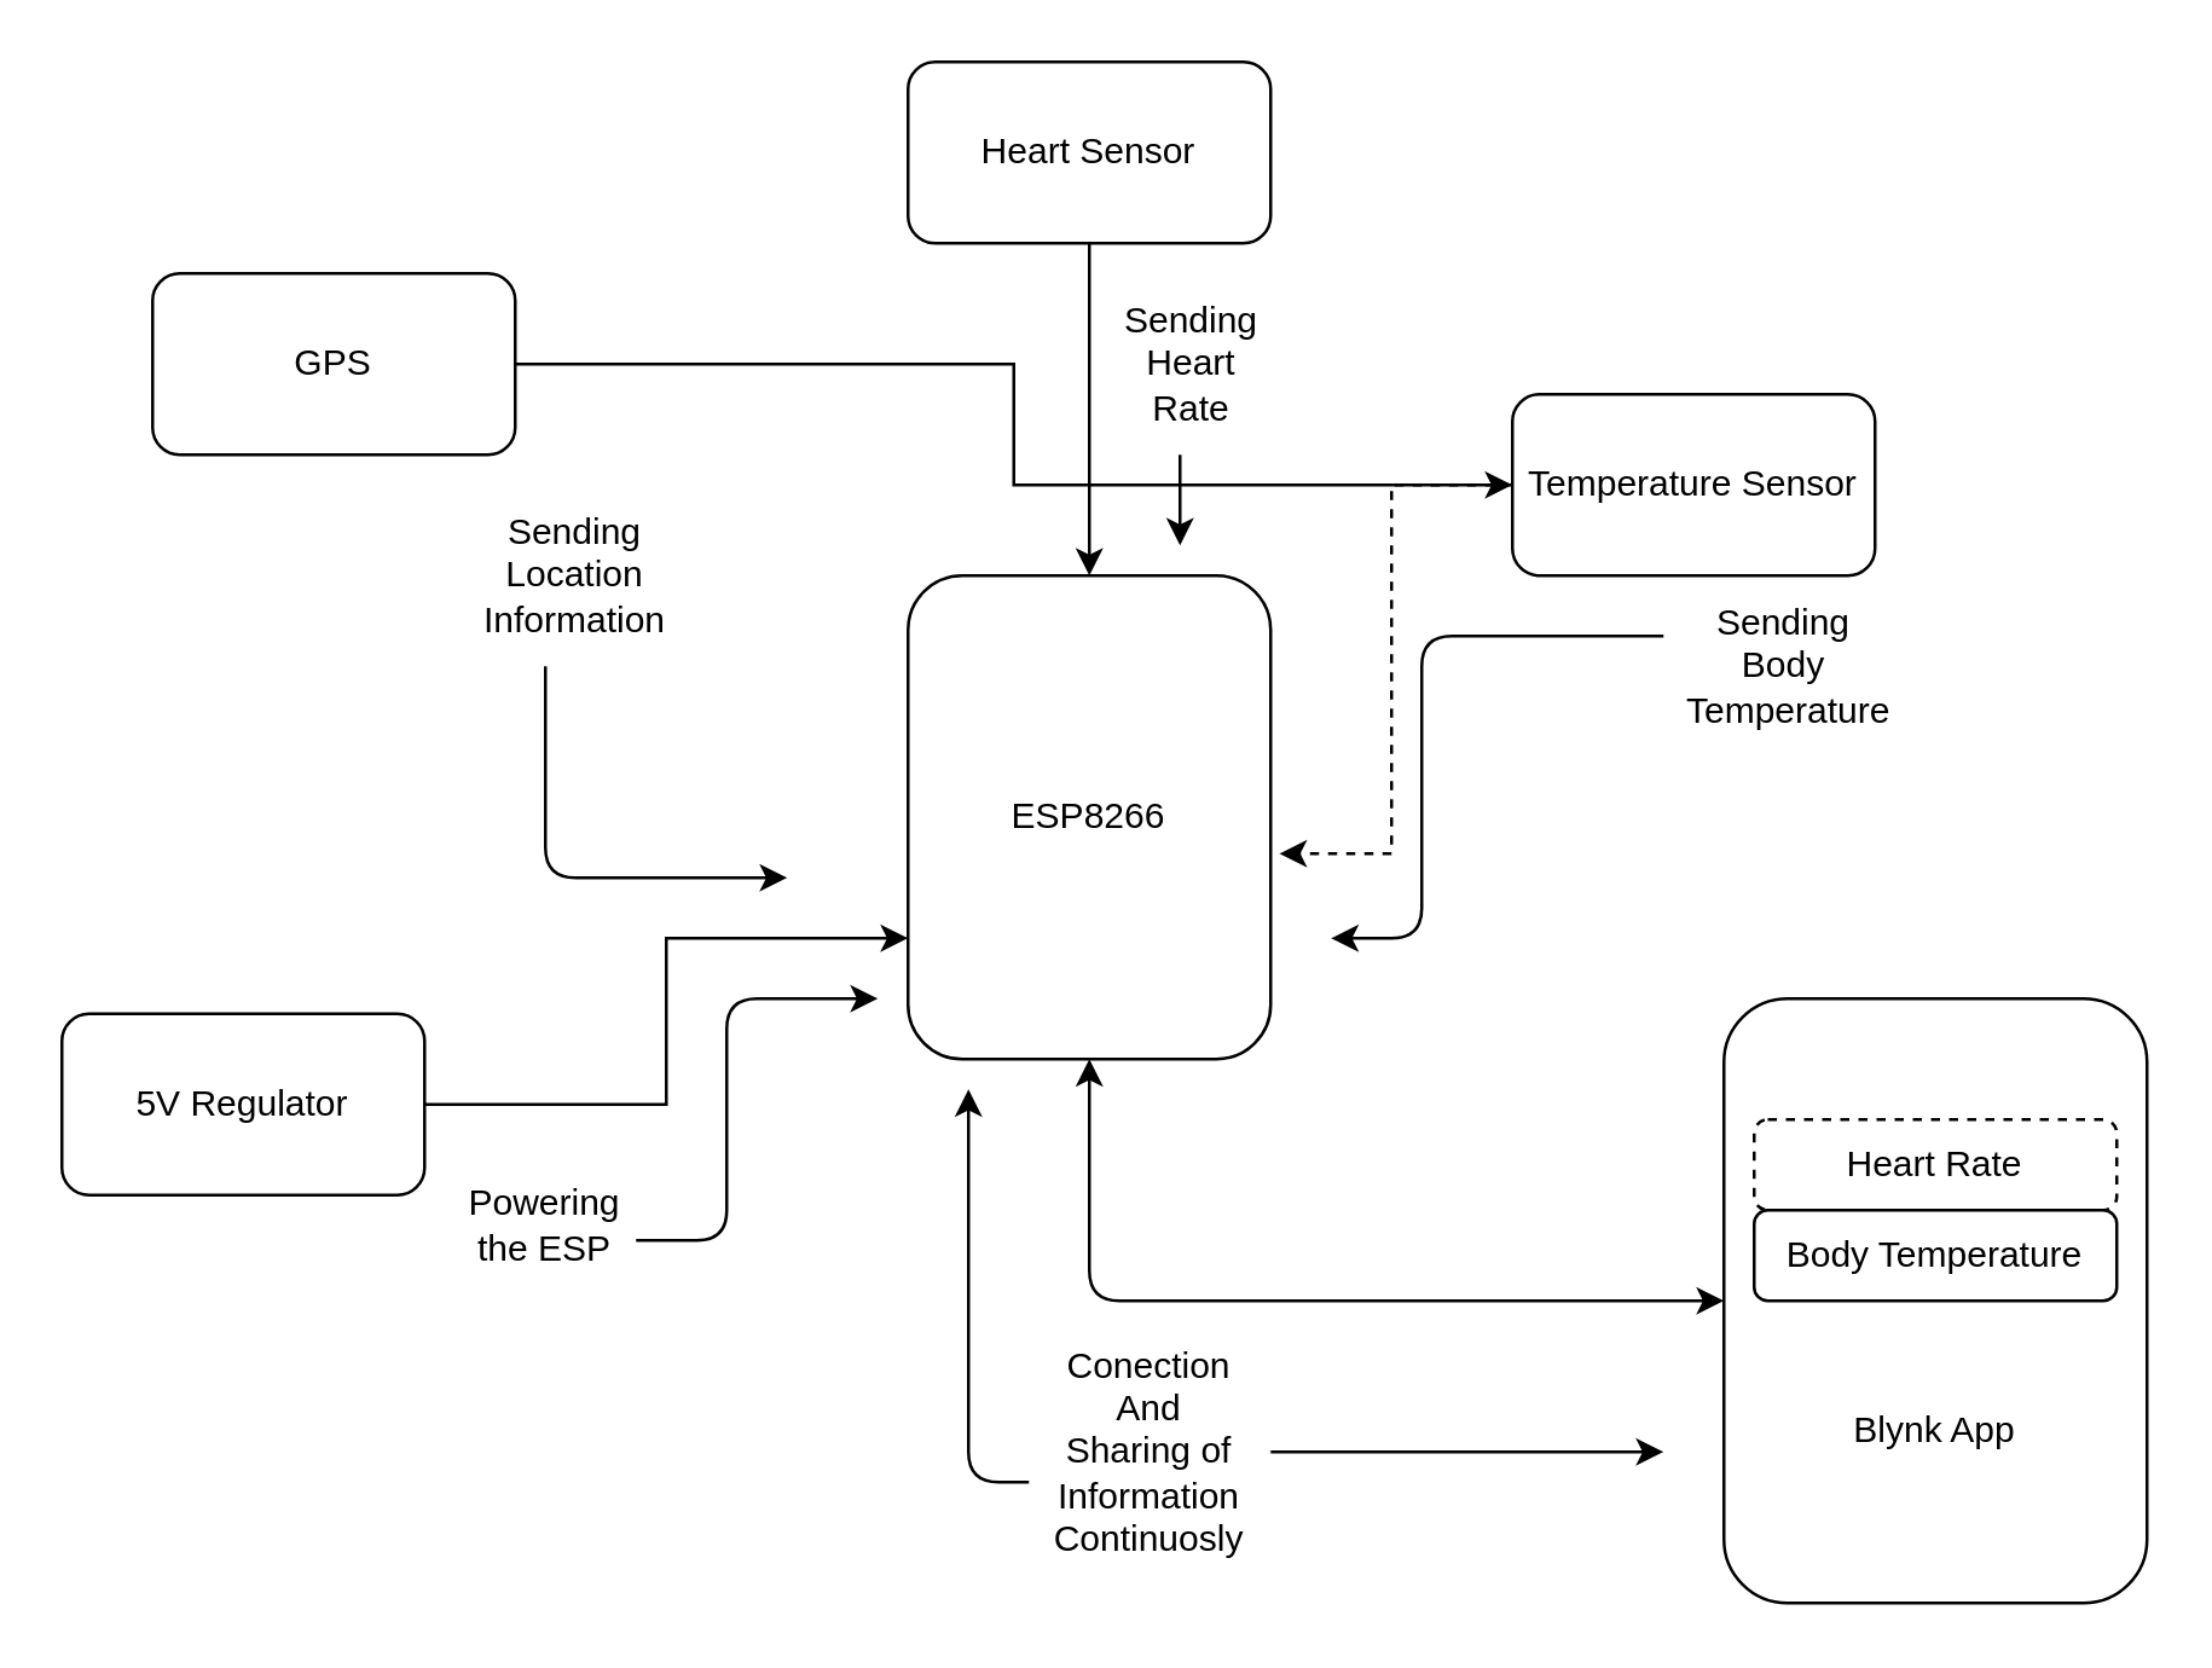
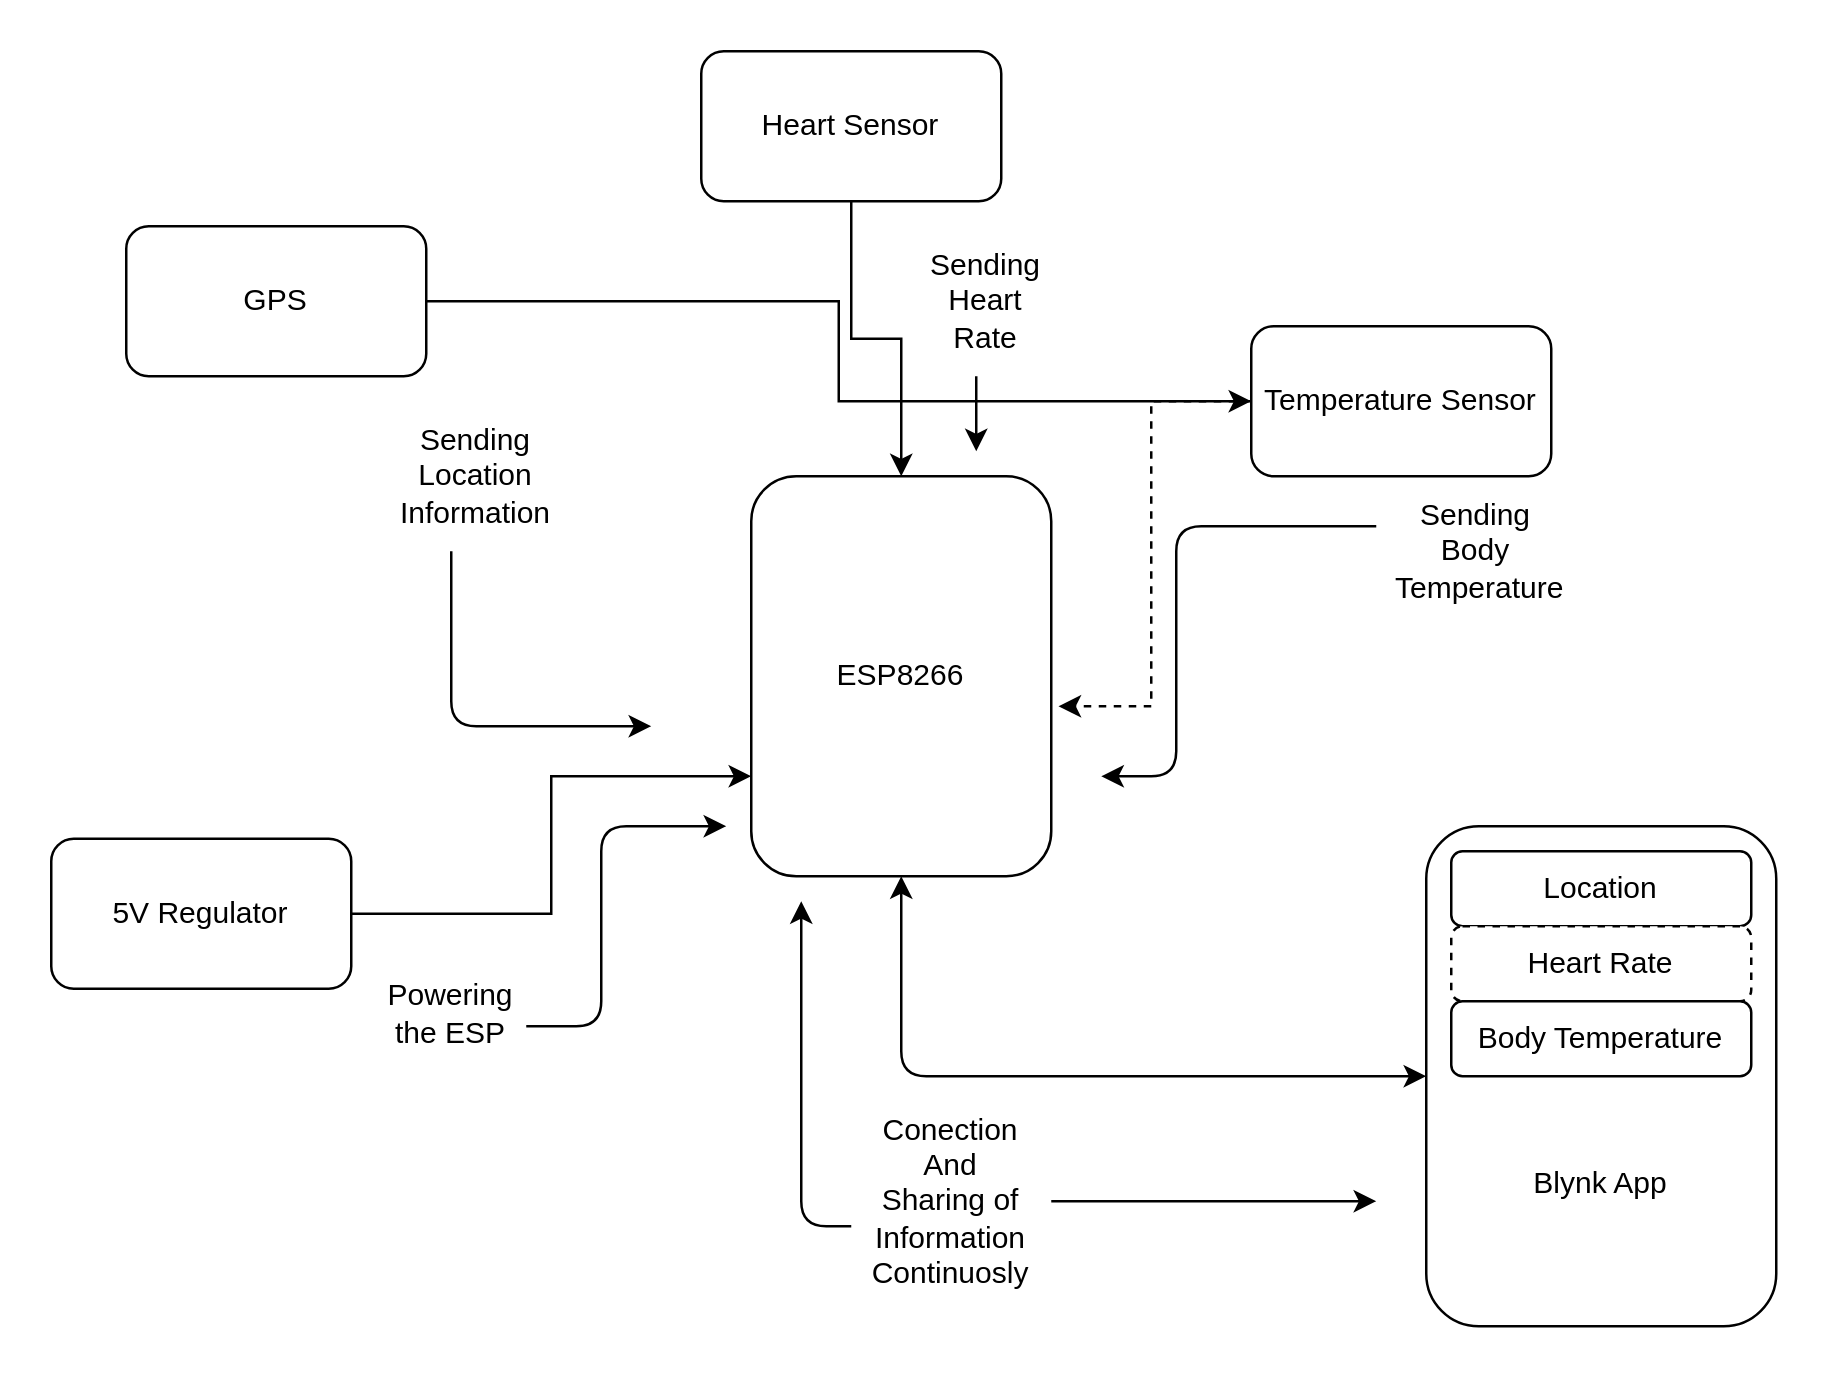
- <mxCell id="6" value="Heart Sensor" parent="1" vertex="1" style="rounded=1;whiteSpace=wrap;html=1;"><mxGeometry as="geometry" x="300" y="20" width="120" height="60" /></mxCell>
+ <mxCell id="6" value="Heart Sensor" parent="1" vertex="1" style="rounded=1;whiteSpace=wrap;html=1;"><mxGeometry x="280" y="20" as="geometry" width="120" height="60" /></mxCell>
+ <mxCell id="20" value="Location" parent="1" vertex="1" style="rounded=1;whiteSpace=wrap;html=1;"><mxGeometry as="geometry" x="580" y="340" width="120" height="30" /></mxCell>
